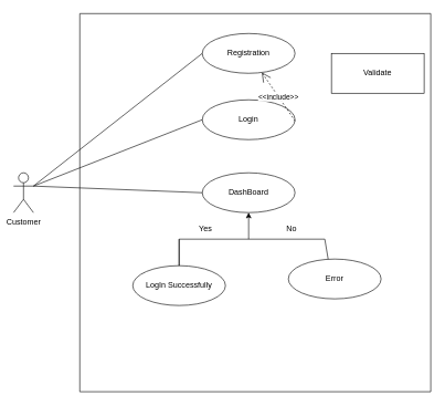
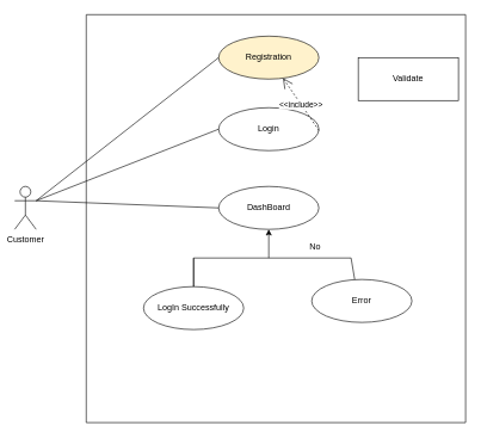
- <mxCell id="15" value="Registration" style="ellipse;whiteSpace=wrap;html=1;" vertex="1" parent="2"><mxGeometry x="185" y="30" width="140" height="60" as="geometry" /></mxCell>
+ <mxCell id="15" value="Registration" style="ellipse;whiteSpace=wrap;html=1;fillColor=#fff2cc;" vertex="1" parent="2"><mxGeometry x="185" y="30" width="140" height="60" as="geometry" /></mxCell>
- <mxCell id="12" value="Yes" style="text;html=1;align=center;verticalAlign=middle;whiteSpace=wrap;rounded=0;" vertex="1" parent="2"><mxGeometry x="160" y="310" width="60" height="30" as="geometry" /></mxCell>
